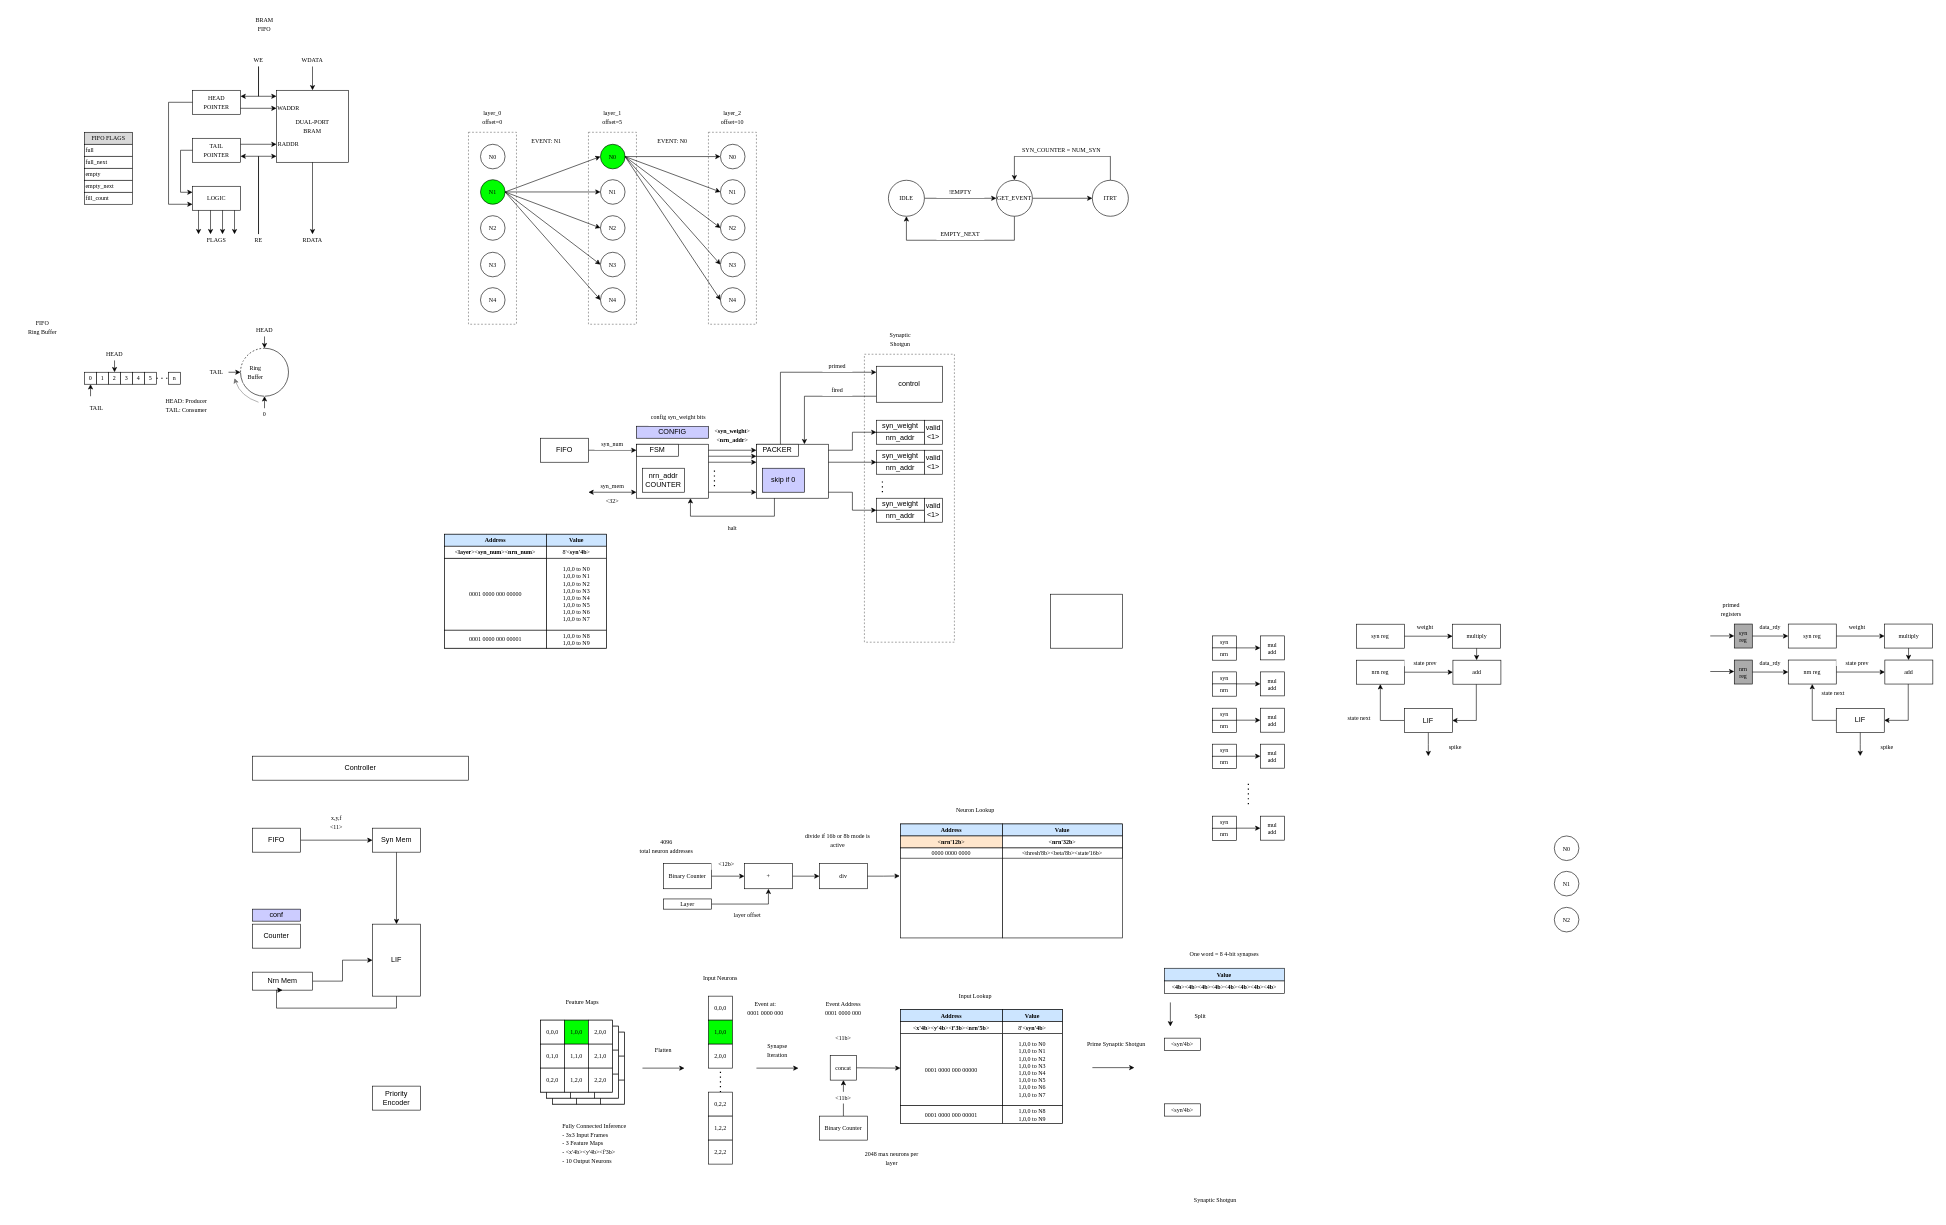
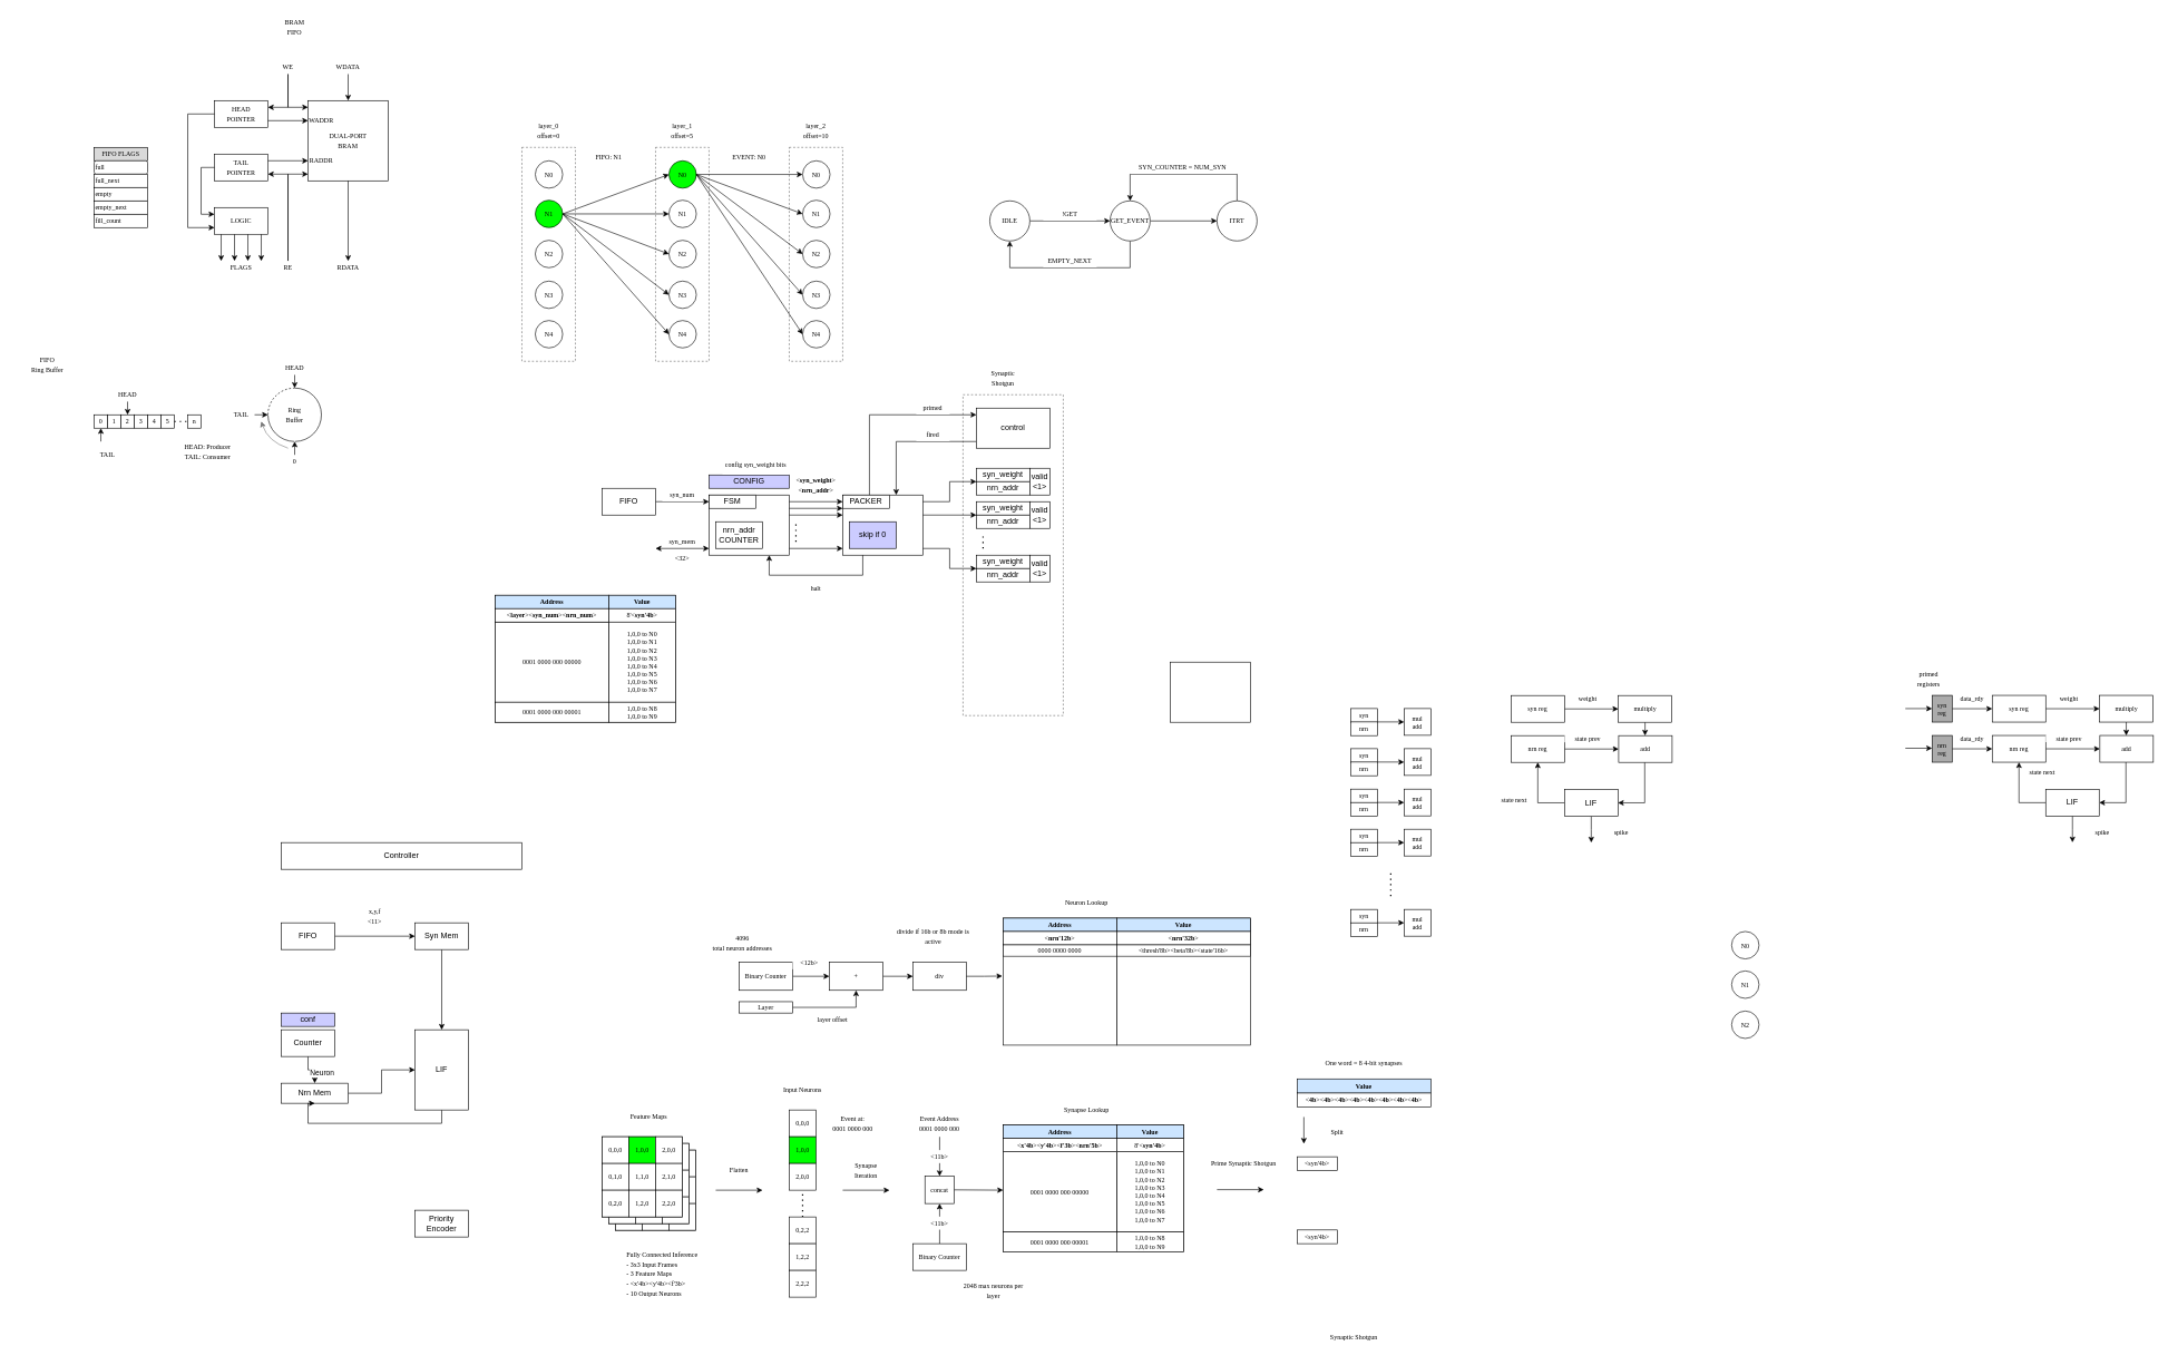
- <mxCell id="314" value="&lt;font face=&quot;Lucida Console&quot;&gt;&lt;span style=&quot;font-size: 10px;&quot;&gt;EVENT: N1&lt;/span&gt;&lt;/font&gt;" style="rounded=0;whiteSpace=wrap;html=1;fontColor=default;fillColor=default;strokeColor=none;" vertex="1" parent="1"><mxGeometry x="870" y="220" width="80" height="29.5" as="geometry" /></mxCell>
+ <mxCell id="314" value="&lt;font face=&quot;Lucida Console&quot;&gt;&lt;span style=&quot;font-size: 10px;&quot;&gt;FIFO: N1&lt;/span&gt;&lt;/font&gt;" style="rounded=0;whiteSpace=wrap;html=1;fontColor=default;fillColor=default;strokeColor=none;" vertex="1" parent="1"><mxGeometry x="870" y="220" width="80" height="29.5" as="geometry" /></mxCell>
- <mxCell id="294" value="&lt;font face=&quot;Lucida Console&quot;&gt;&lt;span style=&quot;font-size: 10px;&quot;&gt;full&lt;/span&gt;&lt;/font&gt;" style="rounded=0;whiteSpace=wrap;html=1;align=left;" parent="1" vertex="1"><mxGeometry x="140" y="240" width="80" height="20" as="geometry" /></mxCell>
+ <mxCell id="294" value="&lt;font face=&quot;Lucida Console&quot;&gt;&lt;span style=&quot;font-size: 10px;&quot;&gt;full&lt;/span&gt;&lt;/font&gt;" style="whiteSpace=wrap;html=1;align=left;rounded=1;" parent="1" vertex="1"><mxGeometry x="140" y="240" width="80" height="20" as="geometry" /></mxCell>
- <mxCell id="326" value="&lt;font face=&quot;Lucida Console&quot;&gt;&lt;span style=&quot;font-size: 10px;&quot;&gt;!EMPTY&lt;/span&gt;&lt;/font&gt;" style="rounded=0;whiteSpace=wrap;html=1;fontColor=default;fillColor=default;strokeColor=none;" vertex="1" parent="1"><mxGeometry x="1560" y="310" width="80" height="19.5" as="geometry" /></mxCell>
+ <mxCell id="326" value="&lt;font face=&quot;Lucida Console&quot;&gt;&lt;span style=&quot;font-size: 10px;&quot;&gt;!GET&lt;/span&gt;&lt;/font&gt;" style="rounded=0;whiteSpace=wrap;html=1;fontColor=default;fillColor=default;strokeColor=none;" vertex="1" parent="1"><mxGeometry x="1560" y="310" width="80" height="19.5" as="geometry" /></mxCell>
- <mxCell id="260" value="&lt;font face=&quot;Lucida Console&quot;&gt;&lt;span style=&quot;font-size: 10px;&quot;&gt;Ring&lt;/span&gt;&lt;/font&gt;&lt;div&gt;&lt;font face=&quot;Lucida Console&quot;&gt;&lt;span style=&quot;font-size: 10px;&quot;&gt;Buffer&lt;/span&gt;&lt;/font&gt;&lt;/div&gt;" style="rounded=0;whiteSpace=wrap;html=1;fontColor=default;fillColor=default;strokeColor=none;" parent="1" vertex="1"><mxGeometry x="405" y="600" width="40" height="39.5" as="geometry" /></mxCell>
+ <mxCell id="260" value="&lt;font face=&quot;Lucida Console&quot;&gt;&lt;span style=&quot;font-size: 10px;&quot;&gt;Ring&lt;/span&gt;&lt;/font&gt;&lt;div&gt;&lt;font face=&quot;Lucida Console&quot;&gt;&lt;span style=&quot;font-size: 10px;&quot;&gt;Buffer&lt;/span&gt;&lt;/font&gt;&lt;/div&gt;" style="rounded=0;whiteSpace=wrap;html=1;fontColor=default;fillColor=default;strokeColor=none;" parent="1" vertex="1"><mxGeometry x="420" y="600" width="40" height="39.5" as="geometry" /></mxCell>
- <mxCell id="164" value="&amp;lt;&lt;b&gt;nrn'12b&lt;/b&gt;&amp;gt;" style="rounded=0;whiteSpace=wrap;html=1;fontFamily=Lucida Console;fontSize=10;fillColor=#ffe6cc;" parent="1" vertex="1"><mxGeometry x="1500" y="1393" width="170" height="20" as="geometry" /></mxCell>
+ <mxCell id="164" value="&amp;lt;&lt;b&gt;nrn'12b&lt;/b&gt;&amp;gt;" style="rounded=0;whiteSpace=wrap;html=1;fontFamily=Lucida Console;fontSize=10;" parent="1" vertex="1"><mxGeometry x="1500" y="1393" width="170" height="20" as="geometry" /></mxCell>
+ <mxCell id="31" style="edgeStyle=orthogonalEdgeStyle;rounded=0;orthogonalLoop=1;jettySize=auto;html=1;entryX=0.5;entryY=0;entryDx=0;entryDy=0;" parent="1" source="33" target="35" edge="1"><mxGeometry relative="1" as="geometry" /></mxCell>
+ <mxCell id="32" value="Neuron" style="edgeLabel;html=1;align=center;verticalAlign=middle;resizable=0;points=[];" parent="31" vertex="1" connectable="0"><mxGeometry x="-0.21" relative="1" as="geometry"><mxPoint x="20" y="4" as="offset" /></mxGeometry></mxCell>
- <mxCell id="79" value="&lt;font face=&quot;Lucida Console&quot;&gt;&lt;span style=&quot;font-size: 10px;&quot;&gt;Input Lookup&lt;/span&gt;&lt;/font&gt;" style="rounded=0;whiteSpace=wrap;html=1;fontColor=default;fillColor=default;strokeColor=none;" parent="1" vertex="1"><mxGeometry x="1580" y="1639" width="90" height="40" as="geometry" /></mxCell>
+ <mxCell id="79" value="&lt;font face=&quot;Lucida Console&quot;&gt;&lt;span style=&quot;font-size: 10px;&quot;&gt;Synapse Lookup&lt;/span&gt;&lt;/font&gt;" style="rounded=0;whiteSpace=wrap;html=1;fontColor=default;fillColor=default;strokeColor=none;" parent="1" vertex="1"><mxGeometry x="1580" y="1639" width="90" height="40" as="geometry" /></mxCell>
+ <mxCell id="83" style="edgeStyle=orthogonalEdgeStyle;rounded=0;orthogonalLoop=1;jettySize=auto;html=1;entryX=0.5;entryY=0;entryDx=0;entryDy=0;" parent="1" source="84" target="82" edge="1"><mxGeometry relative="1" as="geometry" /></mxCell>
